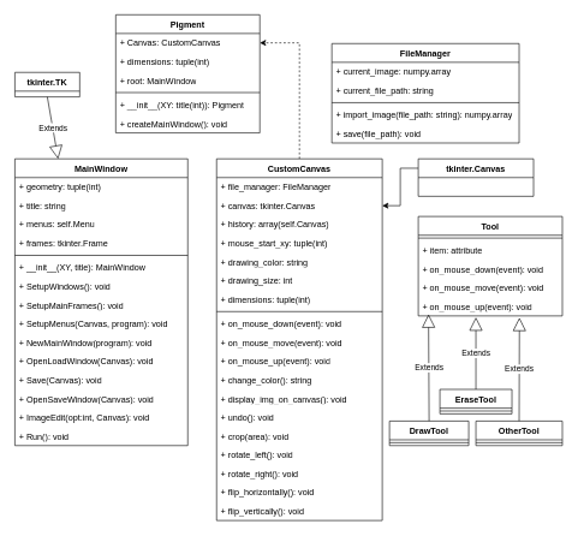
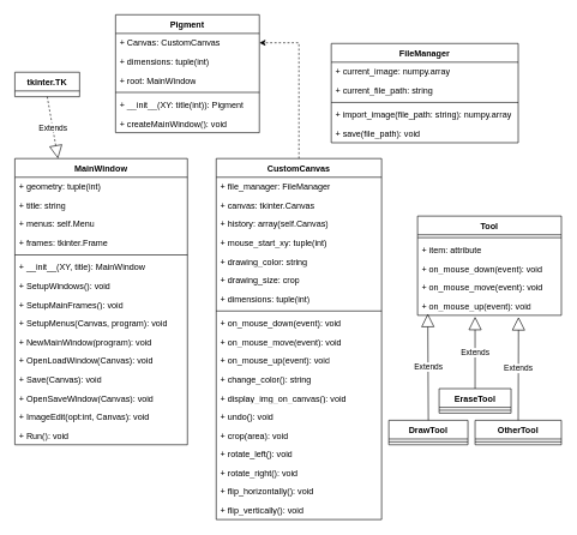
- <mxCell id="19" value="Extends" style="endArrow=block;endSize=16;endFill=0;html=1;rounded=0;exitX=0.5;exitY=1;exitDx=0;exitDy=0;entryX=0.25;entryY=0;entryDx=0;entryDy=0;" edge="1" parent="1" source="18" target="2"><mxGeometry width="160" relative="1" as="geometry"><mxPoint x="140" y="280" as="sourcePoint" /><mxPoint x="300" y="280" as="targetPoint" /></mxGeometry></mxCell>
+ <mxCell id="19" value="Extends" style="endArrow=block;endSize=16;endFill=0;html=1;rounded=0;exitX=0.5;exitY=1;exitDx=0;exitDy=0;entryX=0.25;entryY=0;entryDx=0;entryDy=0;dashed=1;" edge="1" parent="1" source="18" target="2"><mxGeometry width="160" relative="1" as="geometry"><mxPoint x="140" y="280" as="sourcePoint" /><mxPoint x="300" y="280" as="targetPoint" /></mxGeometry></mxCell>
- <mxCell id="54" style="edgeStyle=orthogonalEdgeStyle;rounded=0;orthogonalLoop=1;jettySize=auto;html=1;exitX=0;exitY=0.25;exitDx=0;exitDy=0;entryX=1;entryY=0.5;entryDx=0;entryDy=0;" edge="1" parent="1" source="55" target="30"><mxGeometry relative="1" as="geometry" /></mxCell>
- <mxCell id="55" value="tkinter.Canvas" style="swimlane;fontStyle=1;align=center;verticalAlign=top;childLayout=stackLayout;horizontal=1;startSize=26;horizontalStack=0;resizeParent=1;resizeParentMax=0;resizeLast=0;collapsible=1;marginBottom=0;whiteSpace=wrap;html=1;" vertex="1" parent="1"><mxGeometry x="580" y="220" width="160" height="52" as="geometry" /></mxCell>
- <mxCell id="34" value="+ drawing_size: int" style="text;strokeColor=none;fillColor=none;align=left;verticalAlign=top;spacingLeft=4;spacingRight=4;overflow=hidden;rotatable=0;points=[[0,0.5],[1,0.5]];portConstraint=eastwest;whiteSpace=wrap;html=1;" vertex="1" parent="28"><mxGeometry y="156" width="230" height="26" as="geometry" /></mxCell>
+ <mxCell id="34" value="+ drawing_size: crop" style="text;strokeColor=none;fillColor=none;align=left;verticalAlign=top;spacingLeft=4;spacingRight=4;overflow=hidden;rotatable=0;points=[[0,0.5],[1,0.5]];portConstraint=eastwest;whiteSpace=wrap;html=1;" vertex="1" parent="28"><mxGeometry y="156" width="230" height="26" as="geometry" /></mxCell>
